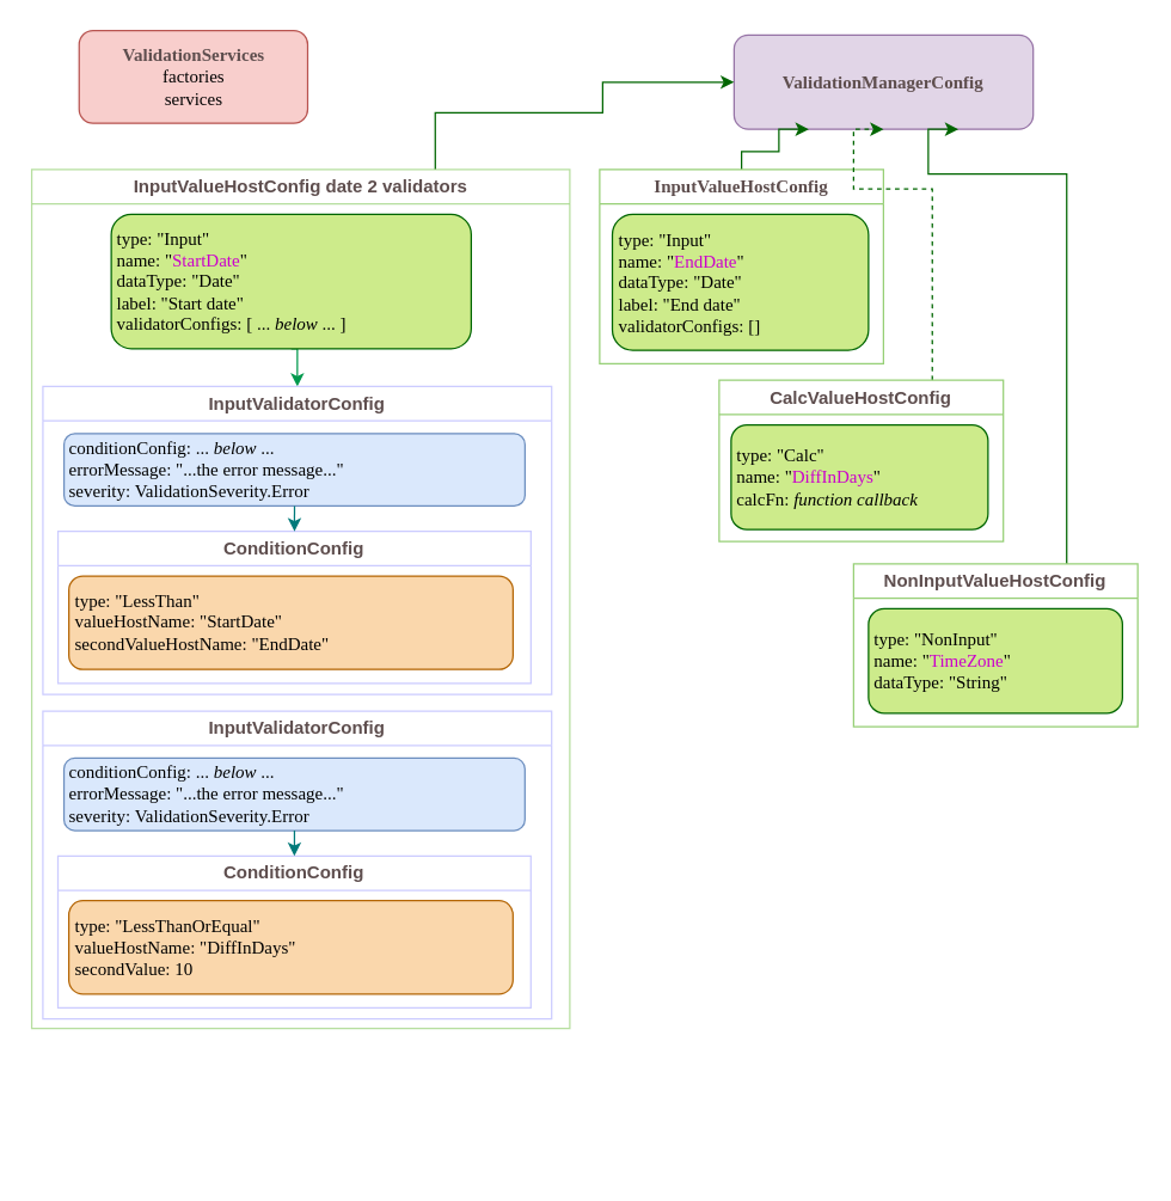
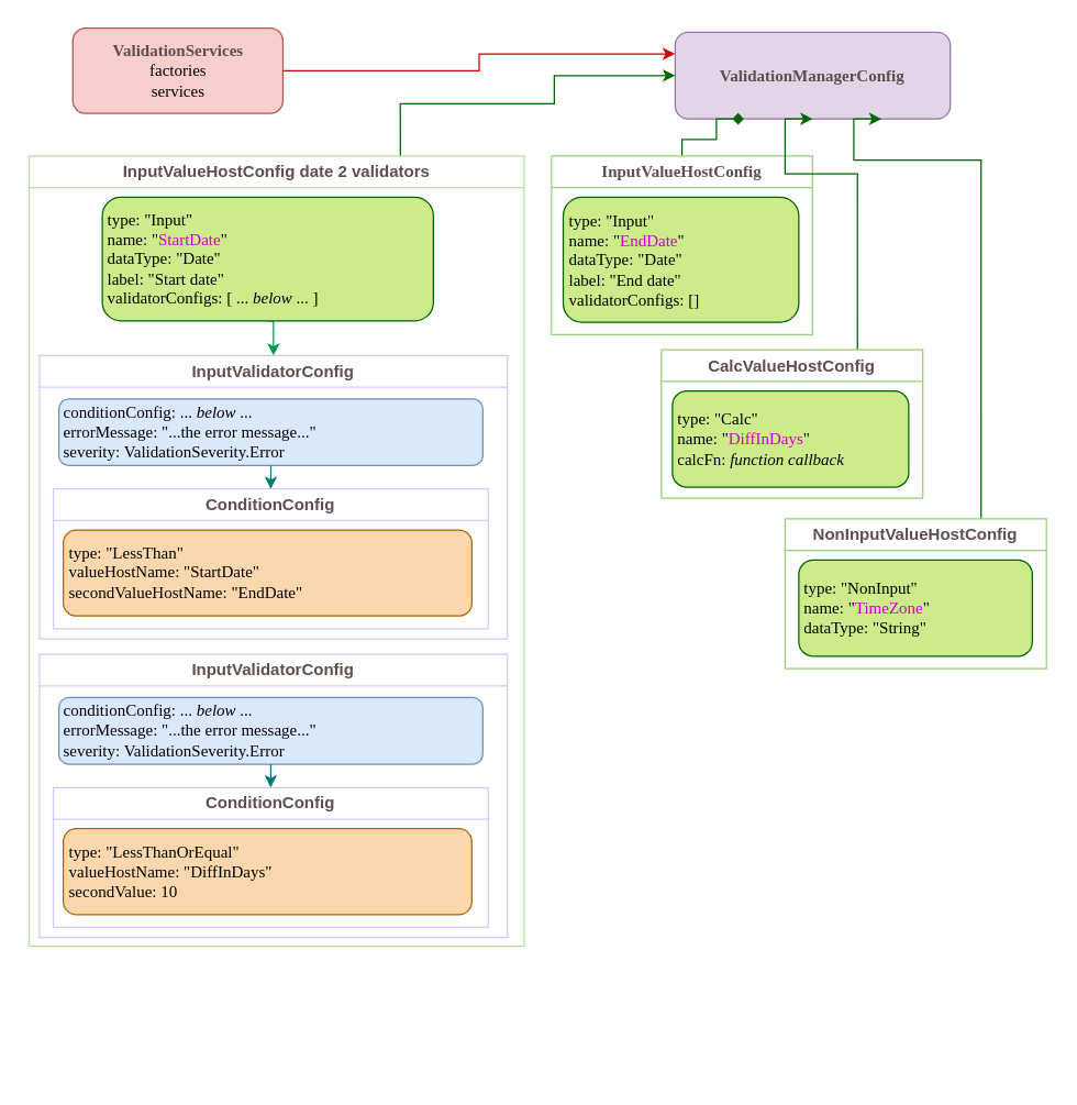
+ <mxCell id="3" style="edgeStyle=orthogonalEdgeStyle;rounded=0;orthogonalLoop=1;jettySize=auto;html=1;exitX=1;exitY=0.5;exitDx=0;exitDy=0;entryX=0;entryY=0.25;entryDx=0;entryDy=0;strokeColor=#CC0000;" edge="1" parent="1" source="4" target="2"><mxGeometry relative="1" as="geometry" /></mxCell>
- <mxCell id="14" style="edgeStyle=orthogonalEdgeStyle;rounded=0;orthogonalLoop=1;jettySize=auto;html=1;exitX=0.5;exitY=0;exitDx=0;exitDy=0;entryX=0.25;entryY=1;entryDx=0;entryDy=0;strokeColor=#006600;" edge="1" parent="1" source="15" target="2"><mxGeometry relative="1" as="geometry"><Array as="points"><mxPoint x="496" y="101" /><mxPoint x="521" y="101" /></Array></mxGeometry></mxCell>
+ <mxCell id="14" style="edgeStyle=orthogonalEdgeStyle;rounded=0;orthogonalLoop=1;jettySize=auto;html=1;exitX=0.5;exitY=0;exitDx=0;exitDy=0;entryX=0.25;entryY=1;entryDx=0;entryDy=0;strokeColor=#006600;endArrow=diamond;" edge="1" parent="1" source="15" target="2"><mxGeometry relative="1" as="geometry"><Array as="points"><mxPoint x="496" y="101" /><mxPoint x="521" y="101" /></Array></mxGeometry></mxCell>
- <mxCell id="17" style="edgeStyle=orthogonalEdgeStyle;rounded=0;orthogonalLoop=1;jettySize=auto;html=1;exitX=0.75;exitY=0;exitDx=0;exitDy=0;entryX=0.5;entryY=1;entryDx=0;entryDy=0;strokeColor=#006600;dashed=1;" edge="1" parent="1" source="18" target="2"><mxGeometry relative="1" as="geometry"><Array as="points"><mxPoint x="624" y="126" /><mxPoint x="571" y="126" /></Array></mxGeometry></mxCell>
+ <mxCell id="17" style="edgeStyle=orthogonalEdgeStyle;rounded=0;orthogonalLoop=1;jettySize=auto;html=1;exitX=0.75;exitY=0;exitDx=0;exitDy=0;entryX=0.5;entryY=1;entryDx=0;entryDy=0;strokeColor=#006600;" edge="1" parent="1" source="18" target="2"><mxGeometry relative="1" as="geometry"><Array as="points"><mxPoint x="624" y="126" /><mxPoint x="571" y="126" /></Array></mxGeometry></mxCell>
